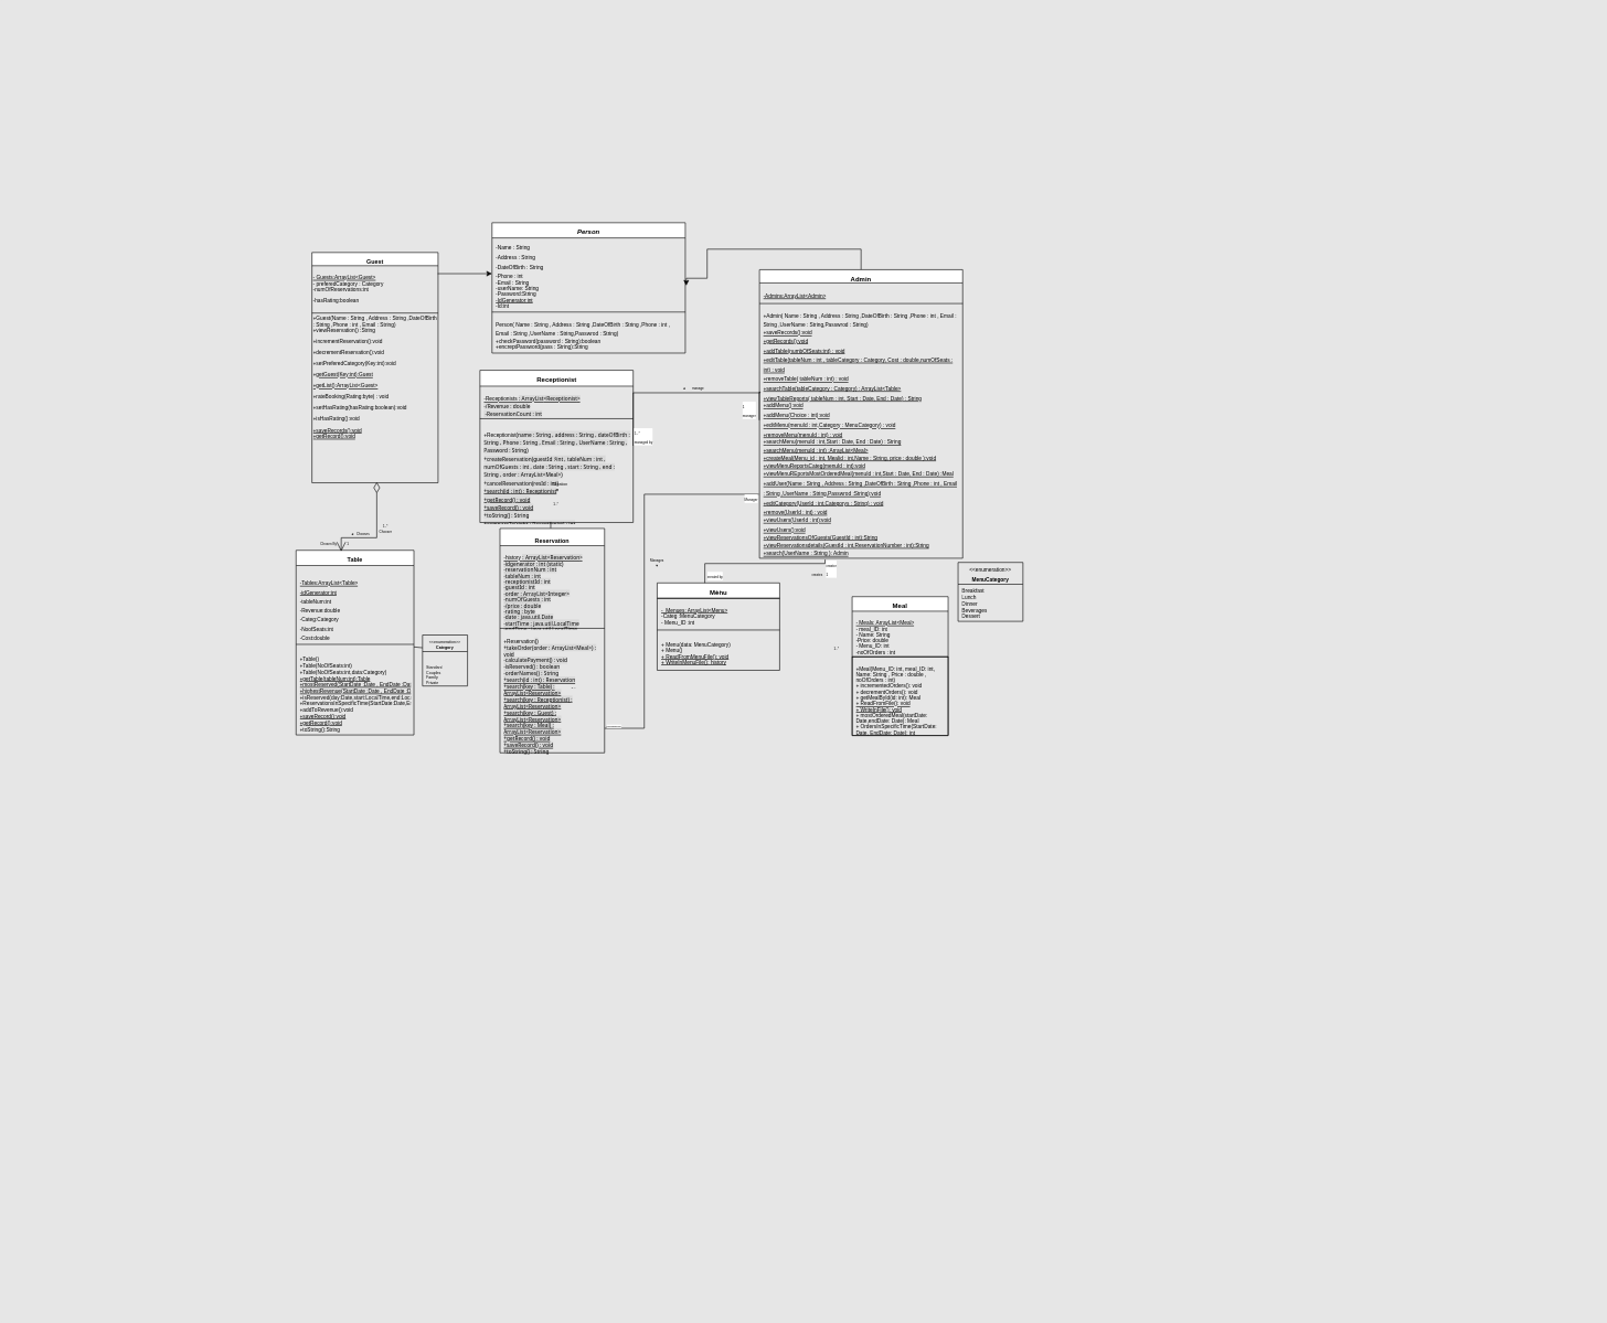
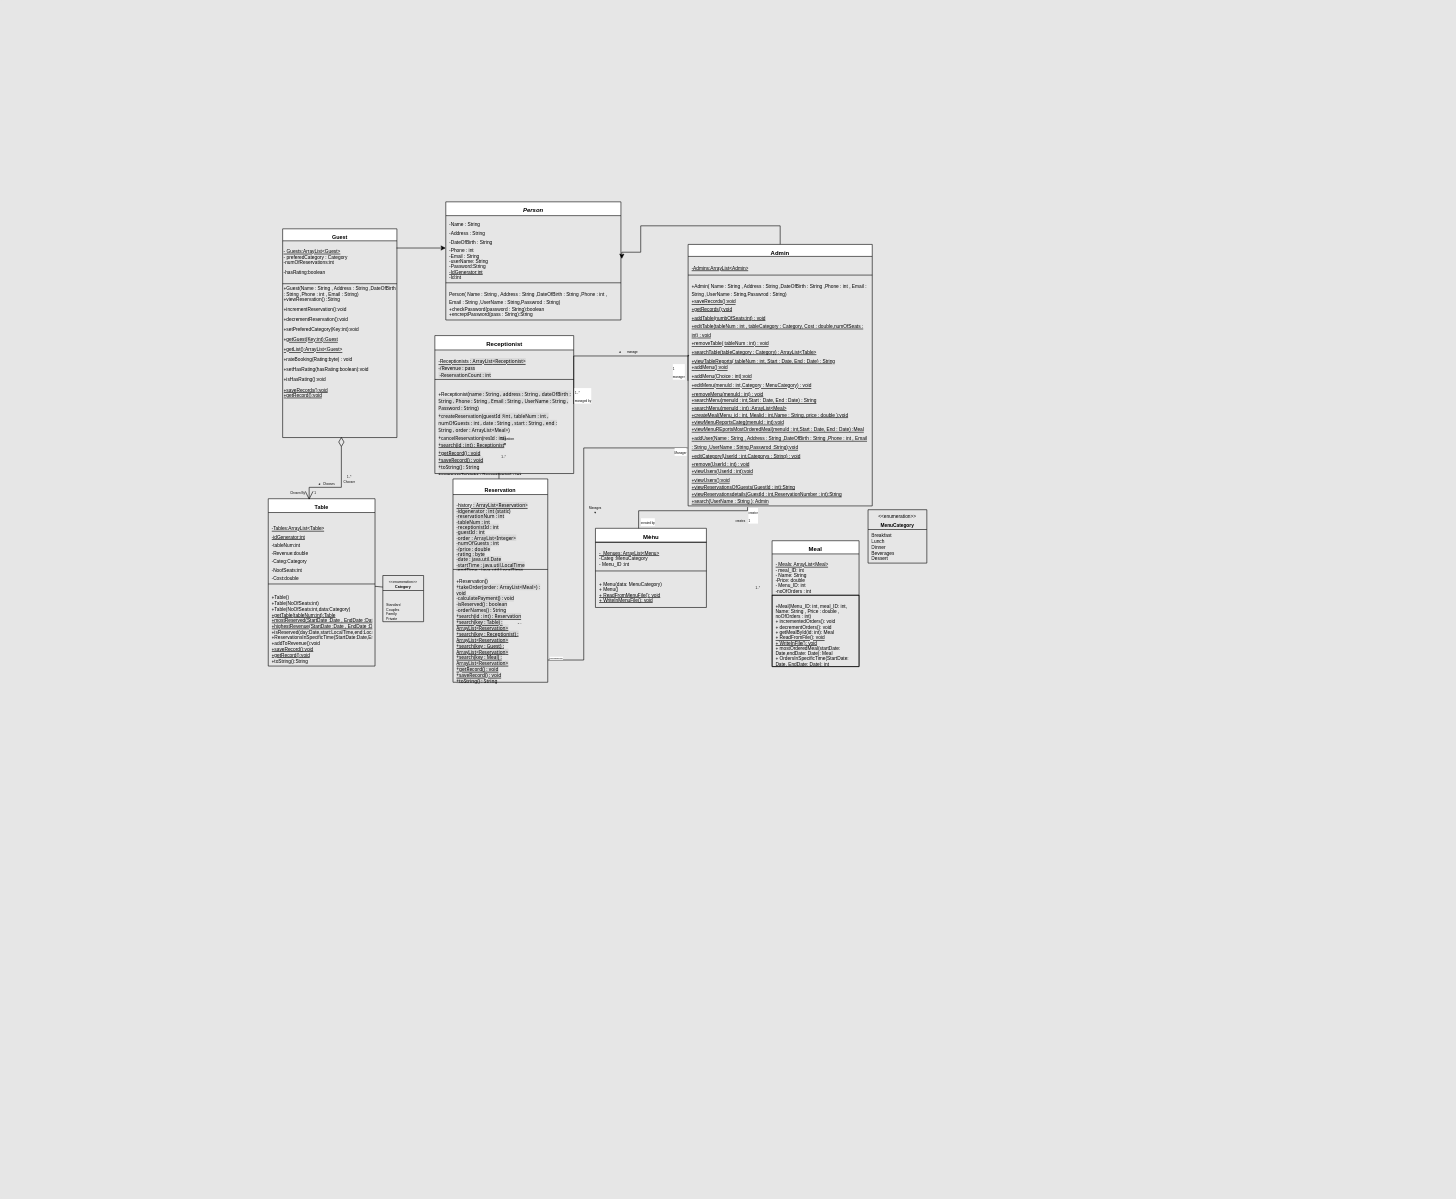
- <mxCell id="4" value="&lt;p style=&quot;line-height: 130%; font-size: 8px;&quot;&gt;&lt;font style=&quot;font-size: 8px;&quot;&gt;&lt;u&gt;-Receptionists &lt;span style=&quot;margin: 0px; padding: 0px; border: 0px; font-family: &amp;quot;gg sans&amp;quot;, &amp;quot;Noto Sans&amp;quot;, &amp;quot;Helvetica Neue&amp;quot;, Helvetica, Arial, sans-serif; vertical-align: baseline; outline: 0px; background-color: rgba(2, 2, 2, 0.06);&quot;&gt;: ArrayList&lt;/span&gt;&lt;span style=&quot;margin: 0px; padding: 0px; border: 0px; font-family: &amp;quot;gg sans&amp;quot;, &amp;quot;Noto Sans&amp;quot;, &amp;quot;Helvetica Neue&amp;quot;, Helvetica, Arial, sans-serif; vertical-align: baseline; outline: 0px; background-color: rgba(2, 2, 2, 0.06);&quot;&gt;&amp;lt;Receptionist&lt;/span&gt;&lt;span style=&quot;margin: 0px; padding: 0px; border: 0px; font-family: &amp;quot;gg sans&amp;quot;, &amp;quot;Noto Sans&amp;quot;, &amp;quot;Helvetica Neue&amp;quot;, Helvetica, Arial, sans-serif; vertical-align: baseline; outline: 0px; background-color: rgba(2, 2, 2, 0.06);&quot;&gt;&amp;gt;&lt;/span&gt;&lt;/u&gt;&lt;span style=&quot;margin: 0px; padding: 0px; border: 0px; font-family: &amp;quot;gg sans&amp;quot;, &amp;quot;Noto Sans&amp;quot;, &amp;quot;Helvetica Neue&amp;quot;, Helvetica, Arial, sans-serif; vertical-align: baseline; outline: 0px; background-color: rgba(2, 2, 2, 0.06);&quot;&gt;&lt;br&gt;&lt;/span&gt;&lt;span style=&quot;margin: 0px; padding: 0px; border: 0px; font-family: &amp;quot;gg sans&amp;quot;, &amp;quot;Noto Sans&amp;quot;, &amp;quot;Helvetica Neue&amp;quot;, Helvetica, Arial, sans-serif; vertical-align: baseline; outline: 0px; background-color: rgba(2, 2, 2, 0.06);&quot;&gt;-&lt;/span&gt;&lt;span style=&quot;margin: 0px; padding: 0px; border: 0px; font-family: &amp;quot;gg sans&amp;quot;, &amp;quot;Noto Sans&amp;quot;, &amp;quot;Helvetica Neue&amp;quot;, Helvetica, Arial, sans-serif; vertical-align: baseline; outline: 0px; background-color: rgba(2, 2, 2, 0.06);&quot;&gt;/Revenue &lt;/span&gt;&lt;span style=&quot;margin: 0px; padding: 0px; border: 0px; font-family: &amp;quot;gg sans&amp;quot;, &amp;quot;Noto Sans&amp;quot;, &amp;quot;Helvetica Neue&amp;quot;, Helvetica, Arial, sans-serif; vertical-align: baseline; outline: 0px; background-color: rgba(2, 2, 2, 0.06);&quot;&gt;: double&lt;br&gt;&amp;nbsp;&lt;/span&gt;&lt;span style=&quot;margin: 0px; padding: 0px; border: 0px; font-family: &amp;quot;gg sans&amp;quot;, &amp;quot;Noto Sans&amp;quot;, &amp;quot;Helvetica Neue&amp;quot;, Helvetica, Arial, sans-serif; vertical-align: baseline; outline: 0px; background-color: rgba(2, 2, 2, 0.06);&quot;&gt;-ReservationCount &lt;/span&gt;&lt;span style=&quot;margin: 0px; padding: 0px; border: 0px; font-family: &amp;quot;gg sans&amp;quot;, &amp;quot;Noto Sans&amp;quot;, &amp;quot;Helvetica Neue&amp;quot;, Helvetica, Arial, sans-serif; vertical-align: baseline; outline: 0px; background-color: rgba(2, 2, 2, 0.06);&quot;&gt;: int&lt;/span&gt;&lt;br&gt;&lt;/font&gt;&lt;/p&gt;" style="text;strokeColor=none;fillColor=none;align=left;verticalAlign=top;spacingLeft=4;spacingRight=4;overflow=hidden;rotatable=0;points=[[0,0.5],[1,0.5]];portConstraint=eastwest;whiteSpace=wrap;html=1;" parent="3" vertex="1"><mxGeometry y="24" width="231.5" height="45" as="geometry" /></mxCell>
+ <mxCell id="4" value="&lt;p style=&quot;line-height: 130%; font-size: 8px;&quot;&gt;&lt;font style=&quot;font-size: 8px;&quot;&gt;&lt;u&gt;-Receptionists &lt;span style=&quot;margin: 0px; padding: 0px; border: 0px; font-family: &amp;quot;gg sans&amp;quot;, &amp;quot;Noto Sans&amp;quot;, &amp;quot;Helvetica Neue&amp;quot;, Helvetica, Arial, sans-serif; vertical-align: baseline; outline: 0px; background-color: rgba(2, 2, 2, 0.06);&quot;&gt;: ArrayList&lt;/span&gt;&lt;span style=&quot;margin: 0px; padding: 0px; border: 0px; font-family: &amp;quot;gg sans&amp;quot;, &amp;quot;Noto Sans&amp;quot;, &amp;quot;Helvetica Neue&amp;quot;, Helvetica, Arial, sans-serif; vertical-align: baseline; outline: 0px; background-color: rgba(2, 2, 2, 0.06);&quot;&gt;&amp;lt;Receptionist&lt;/span&gt;&lt;span style=&quot;margin: 0px; padding: 0px; border: 0px; font-family: &amp;quot;gg sans&amp;quot;, &amp;quot;Noto Sans&amp;quot;, &amp;quot;Helvetica Neue&amp;quot;, Helvetica, Arial, sans-serif; vertical-align: baseline; outline: 0px; background-color: rgba(2, 2, 2, 0.06);&quot;&gt;&amp;gt;&lt;/span&gt;&lt;/u&gt;&lt;span style=&quot;margin: 0px; padding: 0px; border: 0px; font-family: &amp;quot;gg sans&amp;quot;, &amp;quot;Noto Sans&amp;quot;, &amp;quot;Helvetica Neue&amp;quot;, Helvetica, Arial, sans-serif; vertical-align: baseline; outline: 0px; background-color: rgba(2, 2, 2, 0.06);&quot;&gt;&lt;br&gt;&lt;/span&gt;&lt;span style=&quot;margin: 0px; padding: 0px; border: 0px; font-family: &amp;quot;gg sans&amp;quot;, &amp;quot;Noto Sans&amp;quot;, &amp;quot;Helvetica Neue&amp;quot;, Helvetica, Arial, sans-serif; vertical-align: baseline; outline: 0px; background-color: rgba(2, 2, 2, 0.06);&quot;&gt;-&lt;/span&gt;&lt;span style=&quot;margin: 0px; padding: 0px; border: 0px; font-family: &amp;quot;gg sans&amp;quot;, &amp;quot;Noto Sans&amp;quot;, &amp;quot;Helvetica Neue&amp;quot;, Helvetica, Arial, sans-serif; vertical-align: baseline; outline: 0px; background-color: rgba(2, 2, 2, 0.06);&quot;&gt;/Revenue &lt;/span&gt;&lt;span style=&quot;margin: 0px; padding: 0px; border: 0px; font-family: &amp;quot;gg sans&amp;quot;, &amp;quot;Noto Sans&amp;quot;, &amp;quot;Helvetica Neue&amp;quot;, Helvetica, Arial, sans-serif; vertical-align: baseline; outline: 0px; background-color: rgba(2, 2, 2, 0.06);&quot;&gt;: pass&lt;br&gt;&amp;nbsp;&lt;/span&gt;&lt;span style=&quot;margin: 0px; padding: 0px; border: 0px; font-family: &amp;quot;gg sans&amp;quot;, &amp;quot;Noto Sans&amp;quot;, &amp;quot;Helvetica Neue&amp;quot;, Helvetica, Arial, sans-serif; vertical-align: baseline; outline: 0px; background-color: rgba(2, 2, 2, 0.06);&quot;&gt;-ReservationCount &lt;/span&gt;&lt;span style=&quot;margin: 0px; padding: 0px; border: 0px; font-family: &amp;quot;gg sans&amp;quot;, &amp;quot;Noto Sans&amp;quot;, &amp;quot;Helvetica Neue&amp;quot;, Helvetica, Arial, sans-serif; vertical-align: baseline; outline: 0px; background-color: rgba(2, 2, 2, 0.06);&quot;&gt;: int&lt;/span&gt;&lt;br&gt;&lt;/font&gt;&lt;/p&gt;" style="text;strokeColor=none;fillColor=none;align=left;verticalAlign=top;spacingLeft=4;spacingRight=4;overflow=hidden;rotatable=0;points=[[0,0.5],[1,0.5]];portConstraint=eastwest;whiteSpace=wrap;html=1;" parent="3" vertex="1"><mxGeometry y="24" width="231.5" height="45" as="geometry" /></mxCell>
- <mxCell id="23" value="&lt;p style=&quot;line-height: 110%; font-size: 8px;&quot;&gt;&lt;font style=&quot;font-size: 8px;&quot;&gt;+ Menu(data: MenuCategory)&lt;br&gt;+ Menu() &lt;br&gt;&lt;u&gt;+ ReadFromMenuFile(): void&lt;br&gt;&lt;/u&gt;&lt;u&gt;+ WriteInMenuFile(): history&lt;/u&gt;&lt;/font&gt;&lt;/p&gt;" style="text;strokeColor=none;fillColor=none;align=left;verticalAlign=top;spacingLeft=4;spacingRight=4;overflow=hidden;rotatable=0;points=[[0,0.5],[1,0.5]];portConstraint=eastwest;whiteSpace=wrap;html=1;" parent="19" vertex="1"><mxGeometry y="75.253" width="185" height="56.75" as="geometry" /></mxCell>
+ <mxCell id="23" value="&lt;p style=&quot;line-height: 110%; font-size: 8px;&quot;&gt;&lt;font style=&quot;font-size: 8px;&quot;&gt;+ Menu(data: MenuCategory)&lt;br&gt;+ Menu() &lt;br&gt;&lt;u&gt;+ ReadFromMenuFile(): void&lt;br&gt;&lt;/u&gt;&lt;u&gt;+ WriteInMenuFile(): void&lt;/u&gt;&lt;/font&gt;&lt;/p&gt;" style="text;strokeColor=none;fillColor=none;align=left;verticalAlign=top;spacingLeft=4;spacingRight=4;overflow=hidden;rotatable=0;points=[[0,0.5],[1,0.5]];portConstraint=eastwest;whiteSpace=wrap;html=1;" parent="19" vertex="1"><mxGeometry y="75.253" width="185" height="56.75" as="geometry" /></mxCell>
